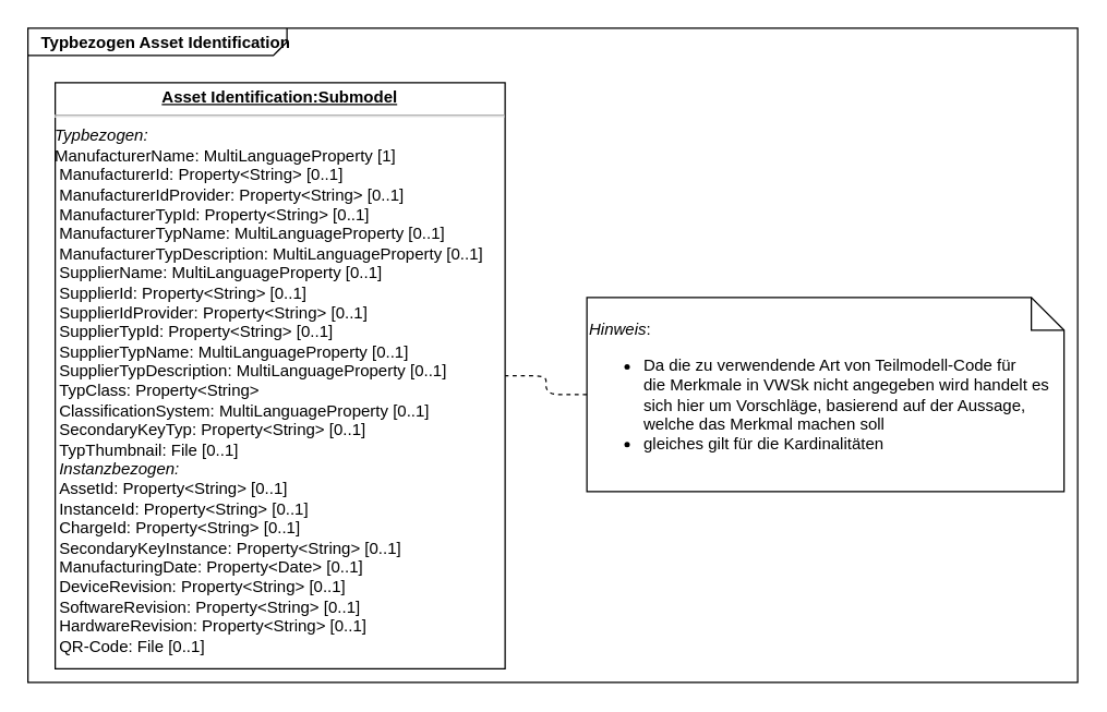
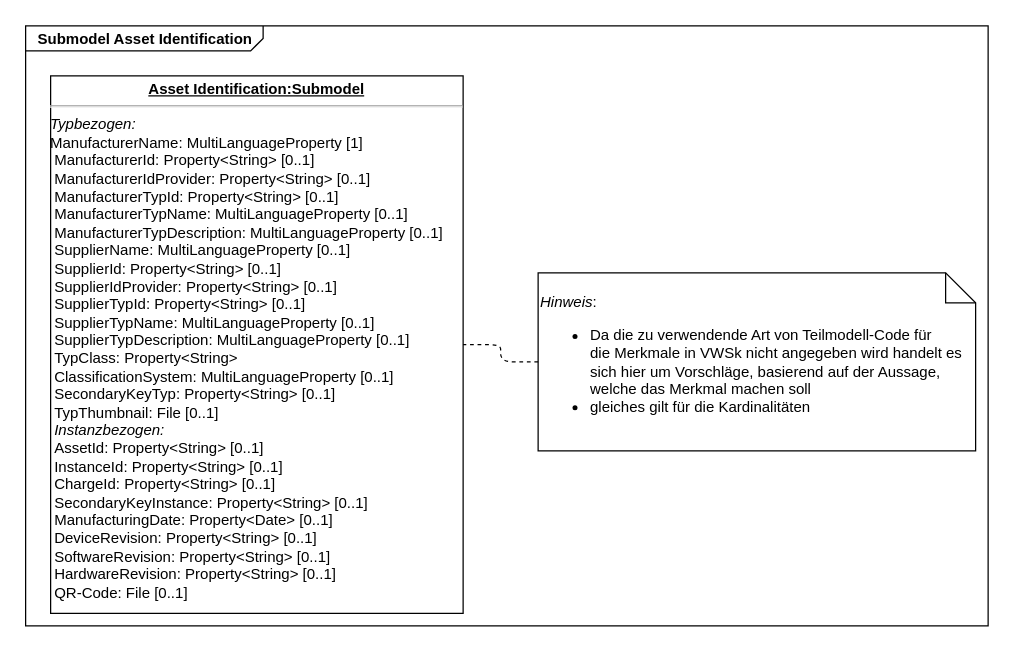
- <mxCell id="2" value="&lt;p style=&quot;margin: 0px ; margin-top: 4px ; margin-left: 10px ; text-align: left&quot;&gt;&lt;b&gt;Typbezogen Asset Identification&lt;br&gt;&lt;/b&gt;&lt;/p&gt;" style="html=1;strokeWidth=1;shape=mxgraph.sysml.package;html=1;overflow=fill;whiteSpace=wrap;labelX=190;" vertex="1" parent="1"><mxGeometry x="20" y="20" width="770" height="480" as="geometry" /></mxCell>
+ <mxCell id="2" value="&lt;p style=&quot;margin: 0px ; margin-top: 4px ; margin-left: 10px ; text-align: left&quot;&gt;&lt;b&gt;Submodel Asset Identification&lt;br&gt;&lt;/b&gt;&lt;/p&gt;" style="html=1;strokeWidth=1;shape=mxgraph.sysml.package;html=1;overflow=fill;whiteSpace=wrap;labelX=190;" vertex="1" parent="1"><mxGeometry x="20" y="20" width="770" height="480" as="geometry" /></mxCell>
